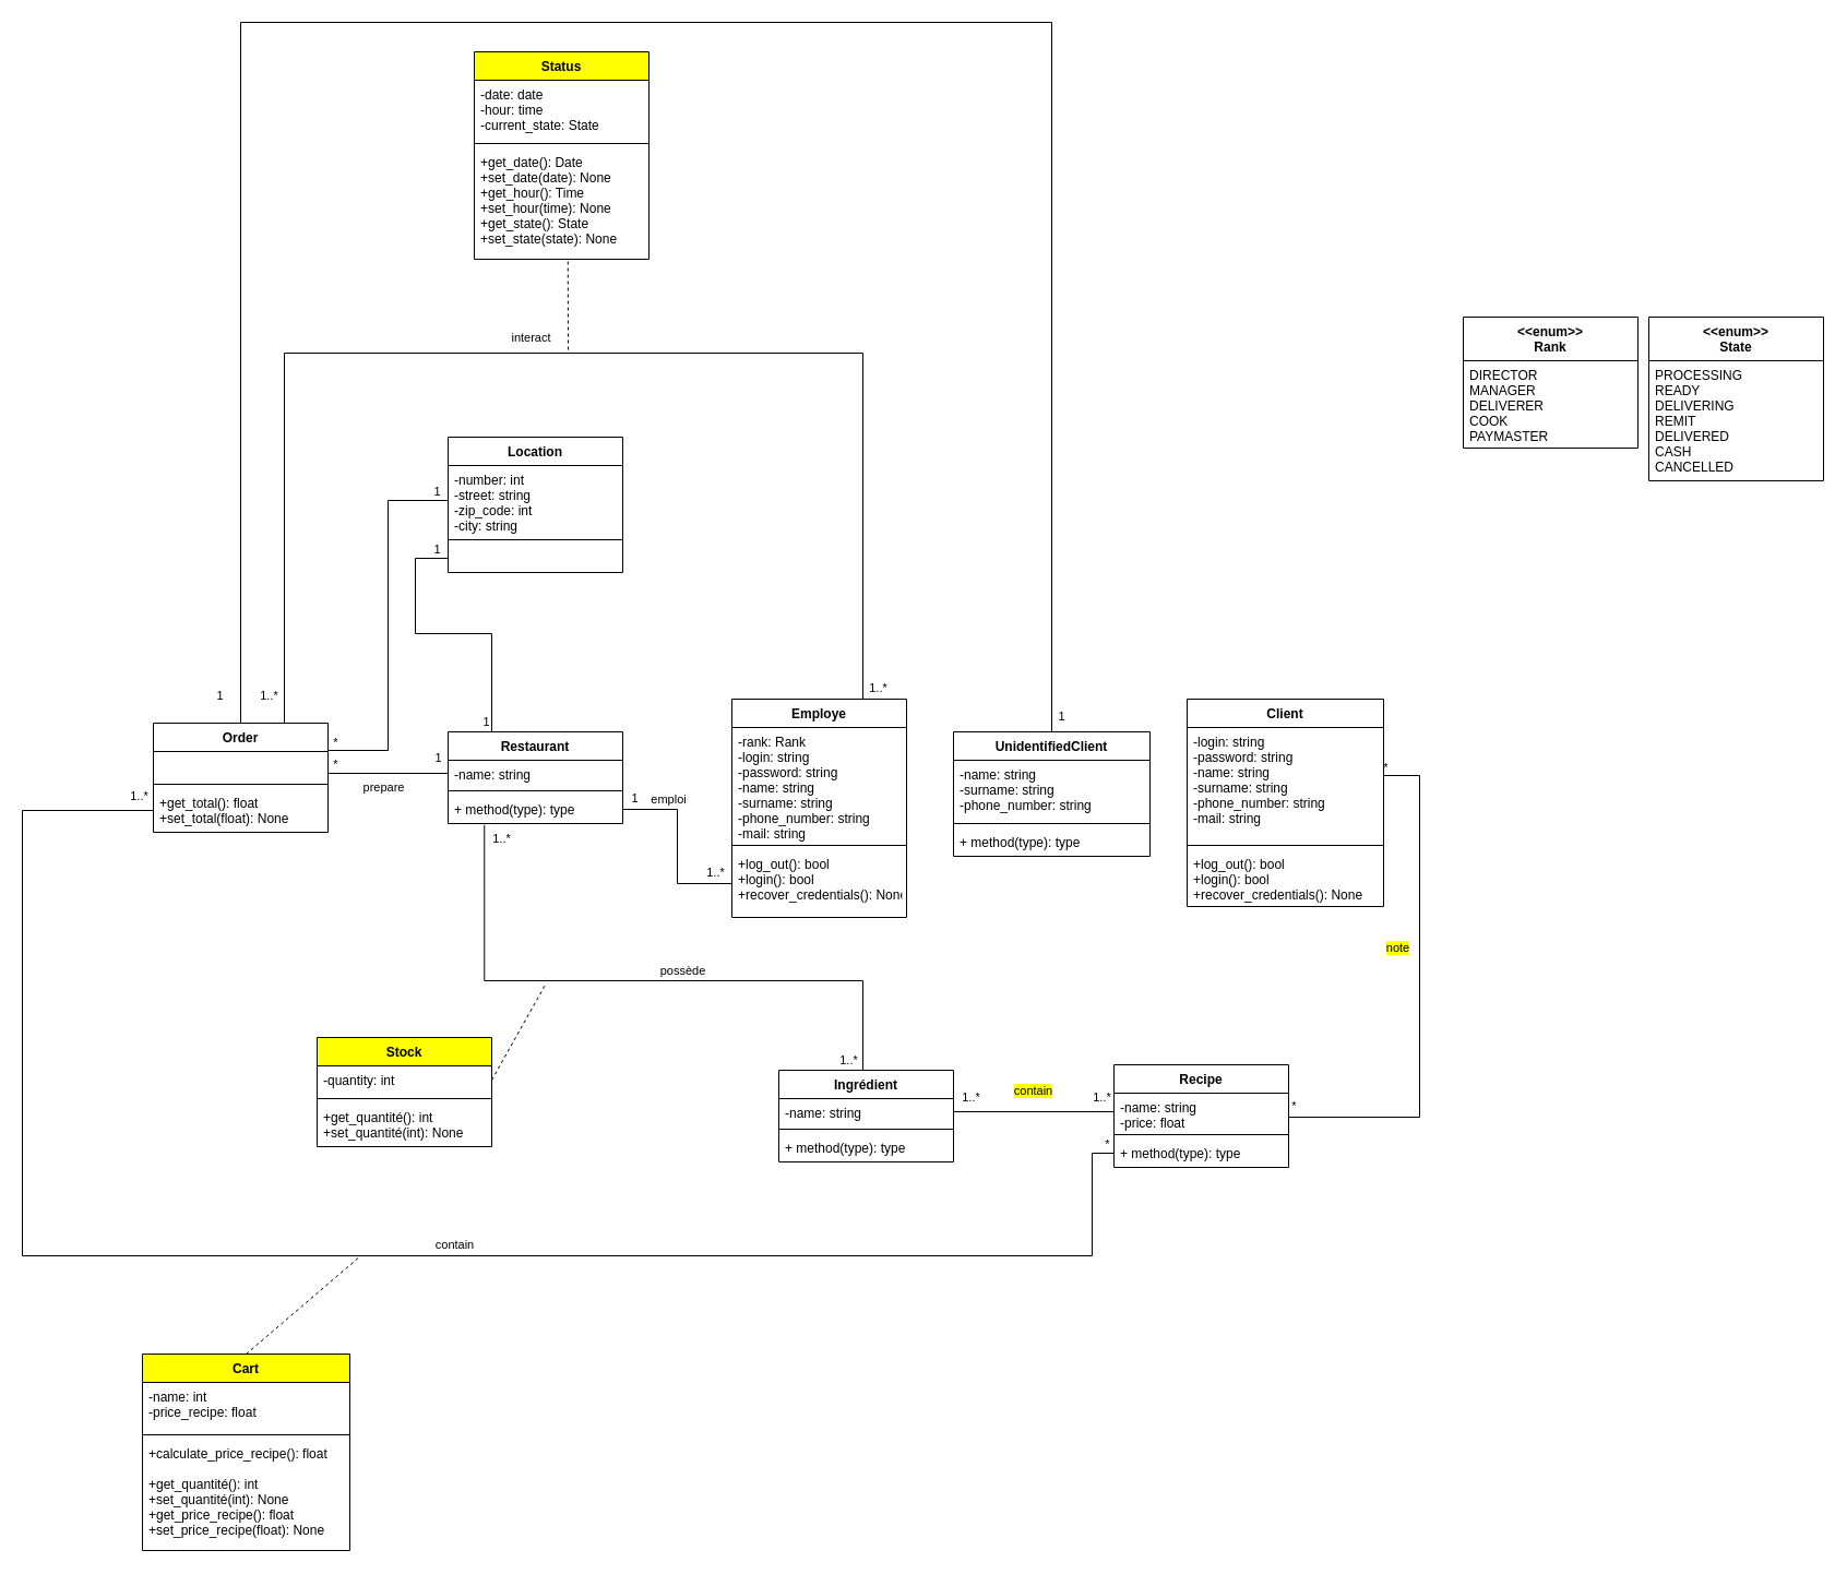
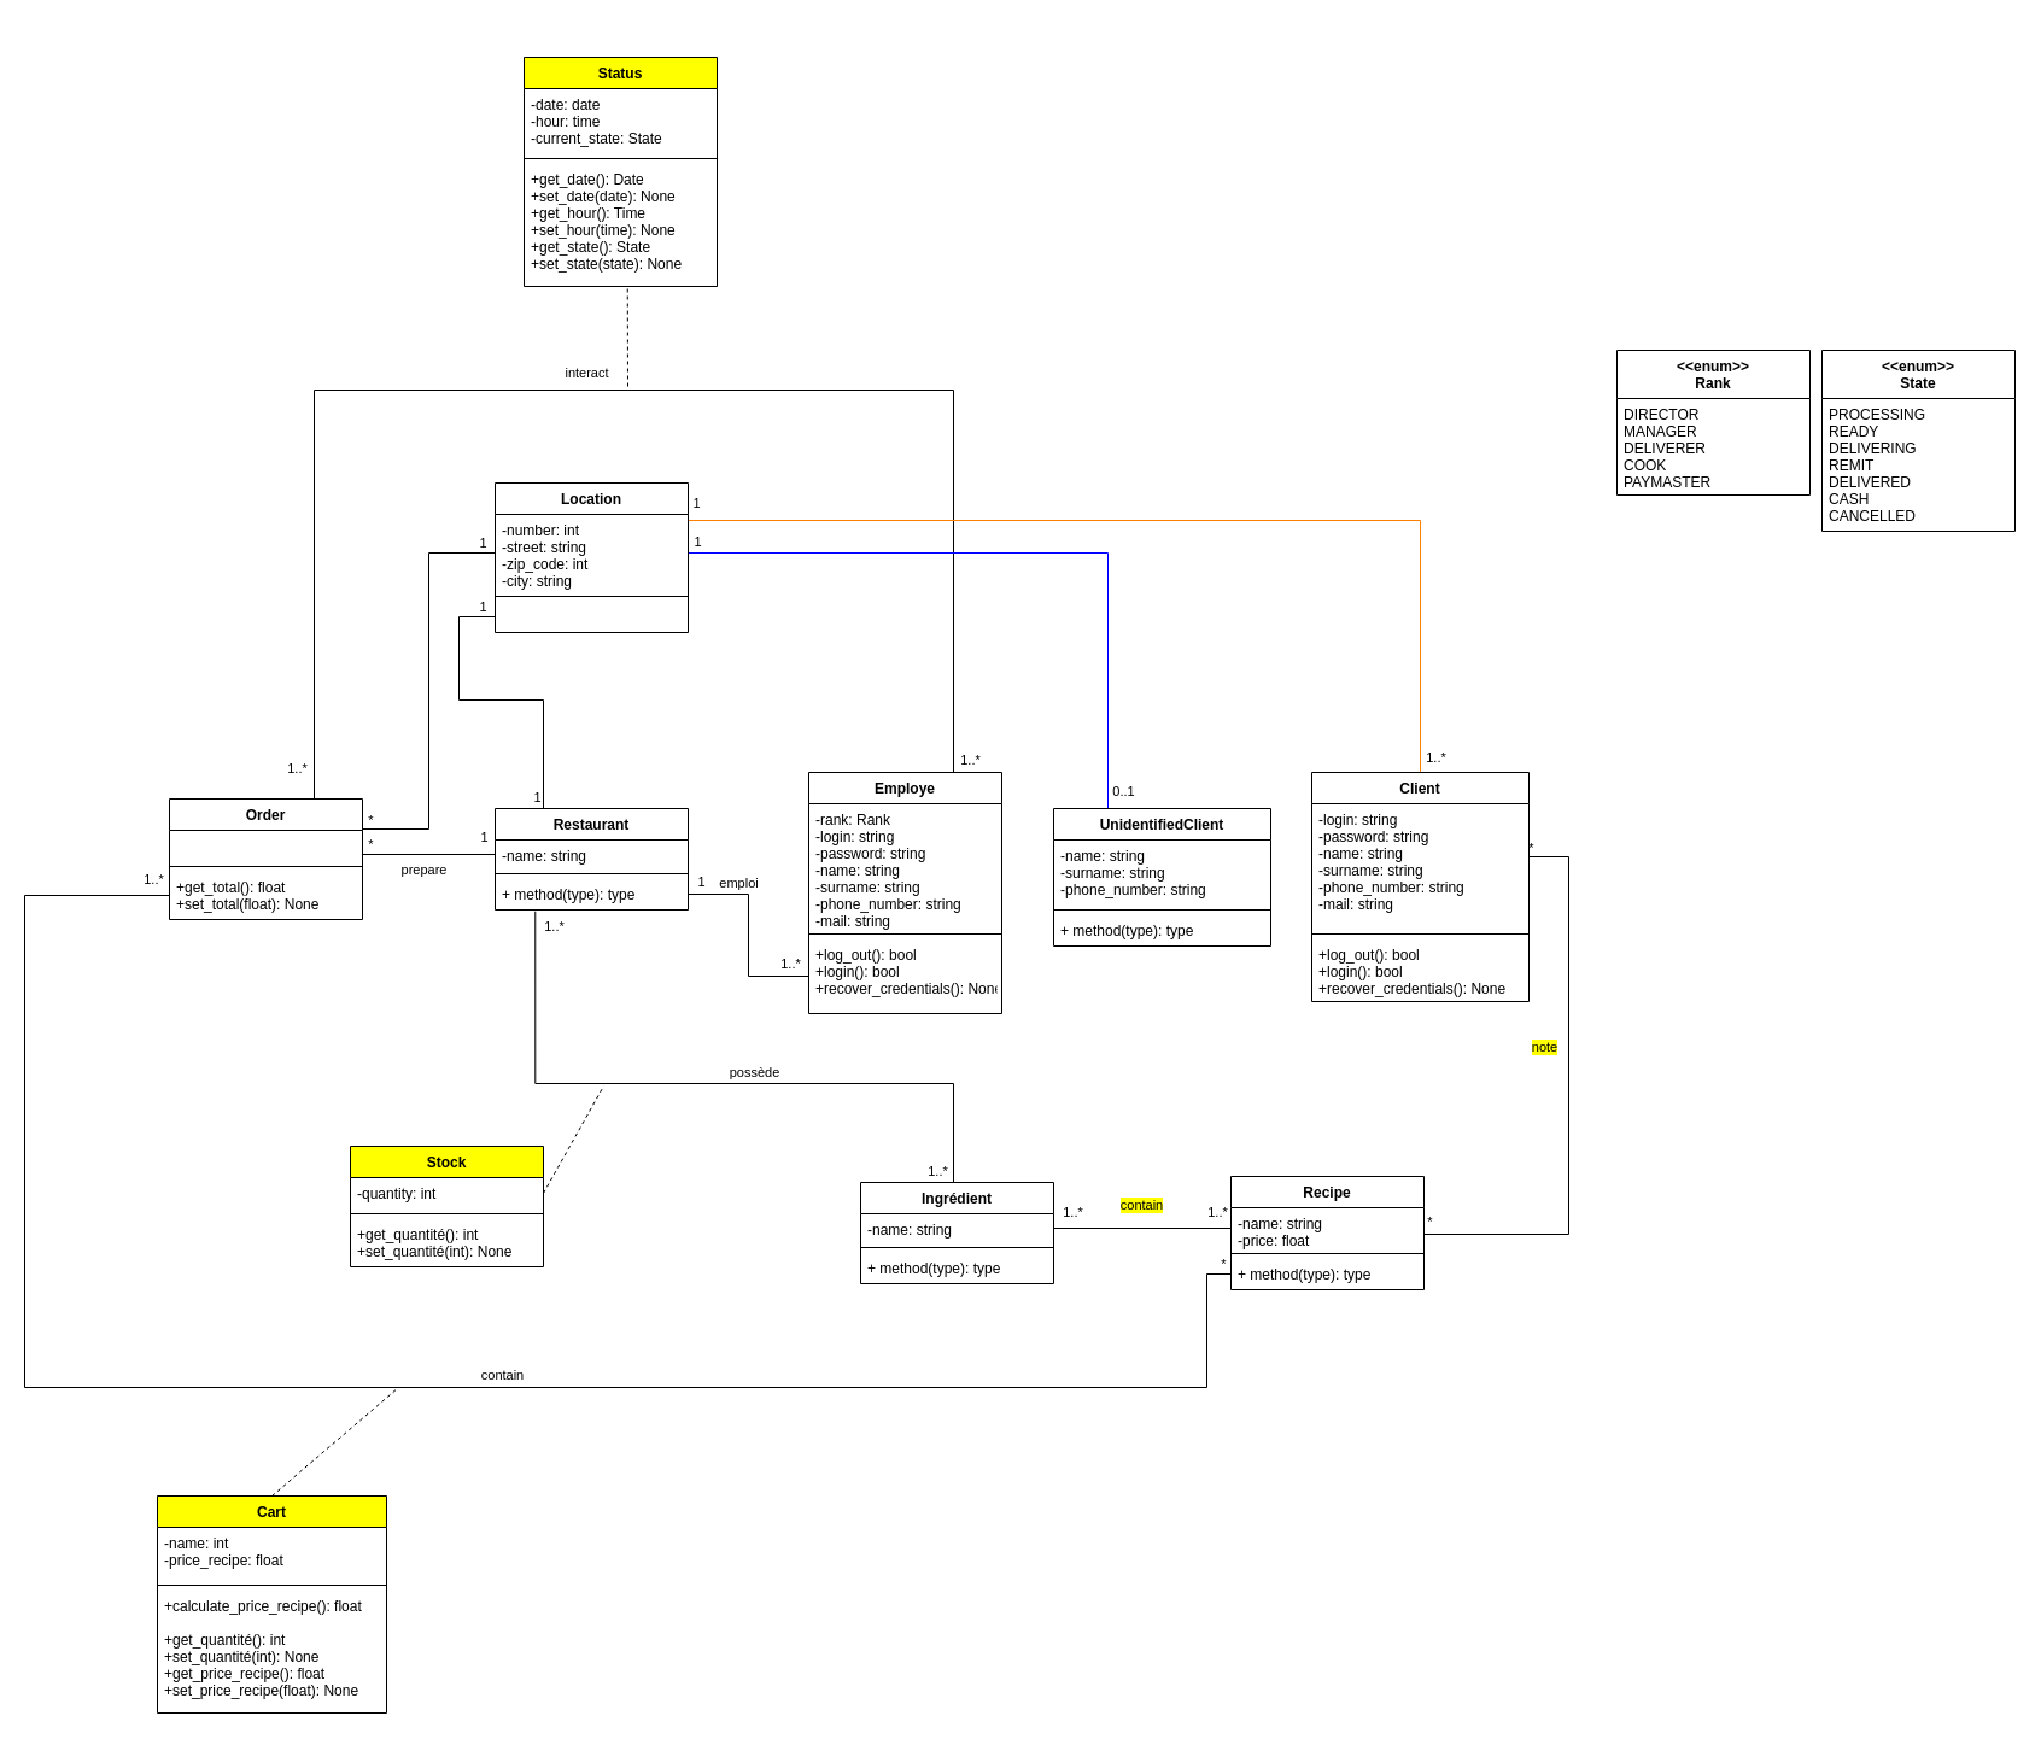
- <mxCell id="32" style="edgeStyle=orthogonalEdgeStyle;rounded=0;orthogonalLoop=1;jettySize=auto;html=1;exitX=0.5;exitY=0;exitDx=0;exitDy=0;endArrow=none;endFill=0;strokeWidth=1;endSize=8;strokeColor=#000000;entryX=0.5;entryY=0;entryDx=0;entryDy=0;" parent="1" source="53" edge="1" target="68"><mxGeometry relative="1" as="geometry"><mxPoint x="20" y="380" as="targetPoint" /><Array as="points"><mxPoint x="963" y="20" /><mxPoint x="220" y="20" /></Array></mxGeometry></mxCell>
- <mxCell id="33" value="1" style="edgeLabel;html=1;align=center;verticalAlign=middle;resizable=0;points=[];" vertex="1" connectable="0" parent="32"><mxGeometry x="0.984" y="2" relative="1" as="geometry"><mxPoint x="-22" y="-9.61" as="offset" /></mxGeometry></mxCell>
- <mxCell id="34" value="1" style="edgeLabel;html=1;align=center;verticalAlign=middle;resizable=0;points=[];" vertex="1" connectable="0" parent="32"><mxGeometry x="-0.98" y="-2" relative="1" as="geometry"><mxPoint x="6" y="5" as="offset" /></mxGeometry></mxCell>
+ <mxCell id="35" style="edgeStyle=orthogonalEdgeStyle;rounded=0;orthogonalLoop=1;jettySize=auto;html=1;exitX=0.5;exitY=0;exitDx=0;exitDy=0;endArrow=none;endFill=0;endSize=8;strokeColor=#FF8000;entryX=1;entryY=0.25;entryDx=0;entryDy=0;" parent="1" source="46" edge="1" target="84"><mxGeometry relative="1" as="geometry"><mxPoint x="1070" y="390" as="targetPoint" /><Array as="points"><mxPoint x="1177" y="431" /></Array></mxGeometry></mxCell>
+ <mxCell id="36" value="1..*" style="edgeLabel;html=1;align=center;verticalAlign=middle;resizable=0;points=[];" vertex="1" connectable="0" parent="35"><mxGeometry x="-0.958" y="1" relative="1" as="geometry"><mxPoint x="13" y="4" as="offset" /></mxGeometry></mxCell>
+ <mxCell id="37" value="1" style="edgeLabel;html=1;align=center;verticalAlign=middle;resizable=0;points=[];" vertex="1" connectable="0" parent="35"><mxGeometry x="0.95" y="1" relative="1" as="geometry"><mxPoint x="-13.76" y="-16" as="offset" /></mxGeometry></mxCell>
+ <mxCell id="50" style="edgeStyle=orthogonalEdgeStyle;rounded=0;orthogonalLoop=1;jettySize=auto;html=1;exitX=0.25;exitY=0;exitDx=0;exitDy=0;endArrow=none;endFill=0;strokeColor=#0000FF;entryX=1;entryY=0.5;entryDx=0;entryDy=0;" edge="1" parent="1" source="53" target="85"><mxGeometry relative="1" as="geometry"><mxPoint x="650" y="420" as="targetPoint" /><Array as="points"><mxPoint x="918" y="458" /></Array></mxGeometry></mxCell>
+ <mxCell id="51" value="0..1" style="edgeLabel;html=1;align=center;verticalAlign=middle;resizable=0;points=[];" vertex="1" connectable="0" parent="50"><mxGeometry x="-0.946" relative="1" as="geometry"><mxPoint x="12" as="offset" /></mxGeometry></mxCell>
+ <mxCell id="52" value="1" style="edgeLabel;html=1;align=center;verticalAlign=middle;resizable=0;points=[];" vertex="1" connectable="0" parent="50"><mxGeometry x="0.964" y="1" relative="1" as="geometry"><mxPoint x="-3" y="-11" as="offset" /></mxGeometry></mxCell>
